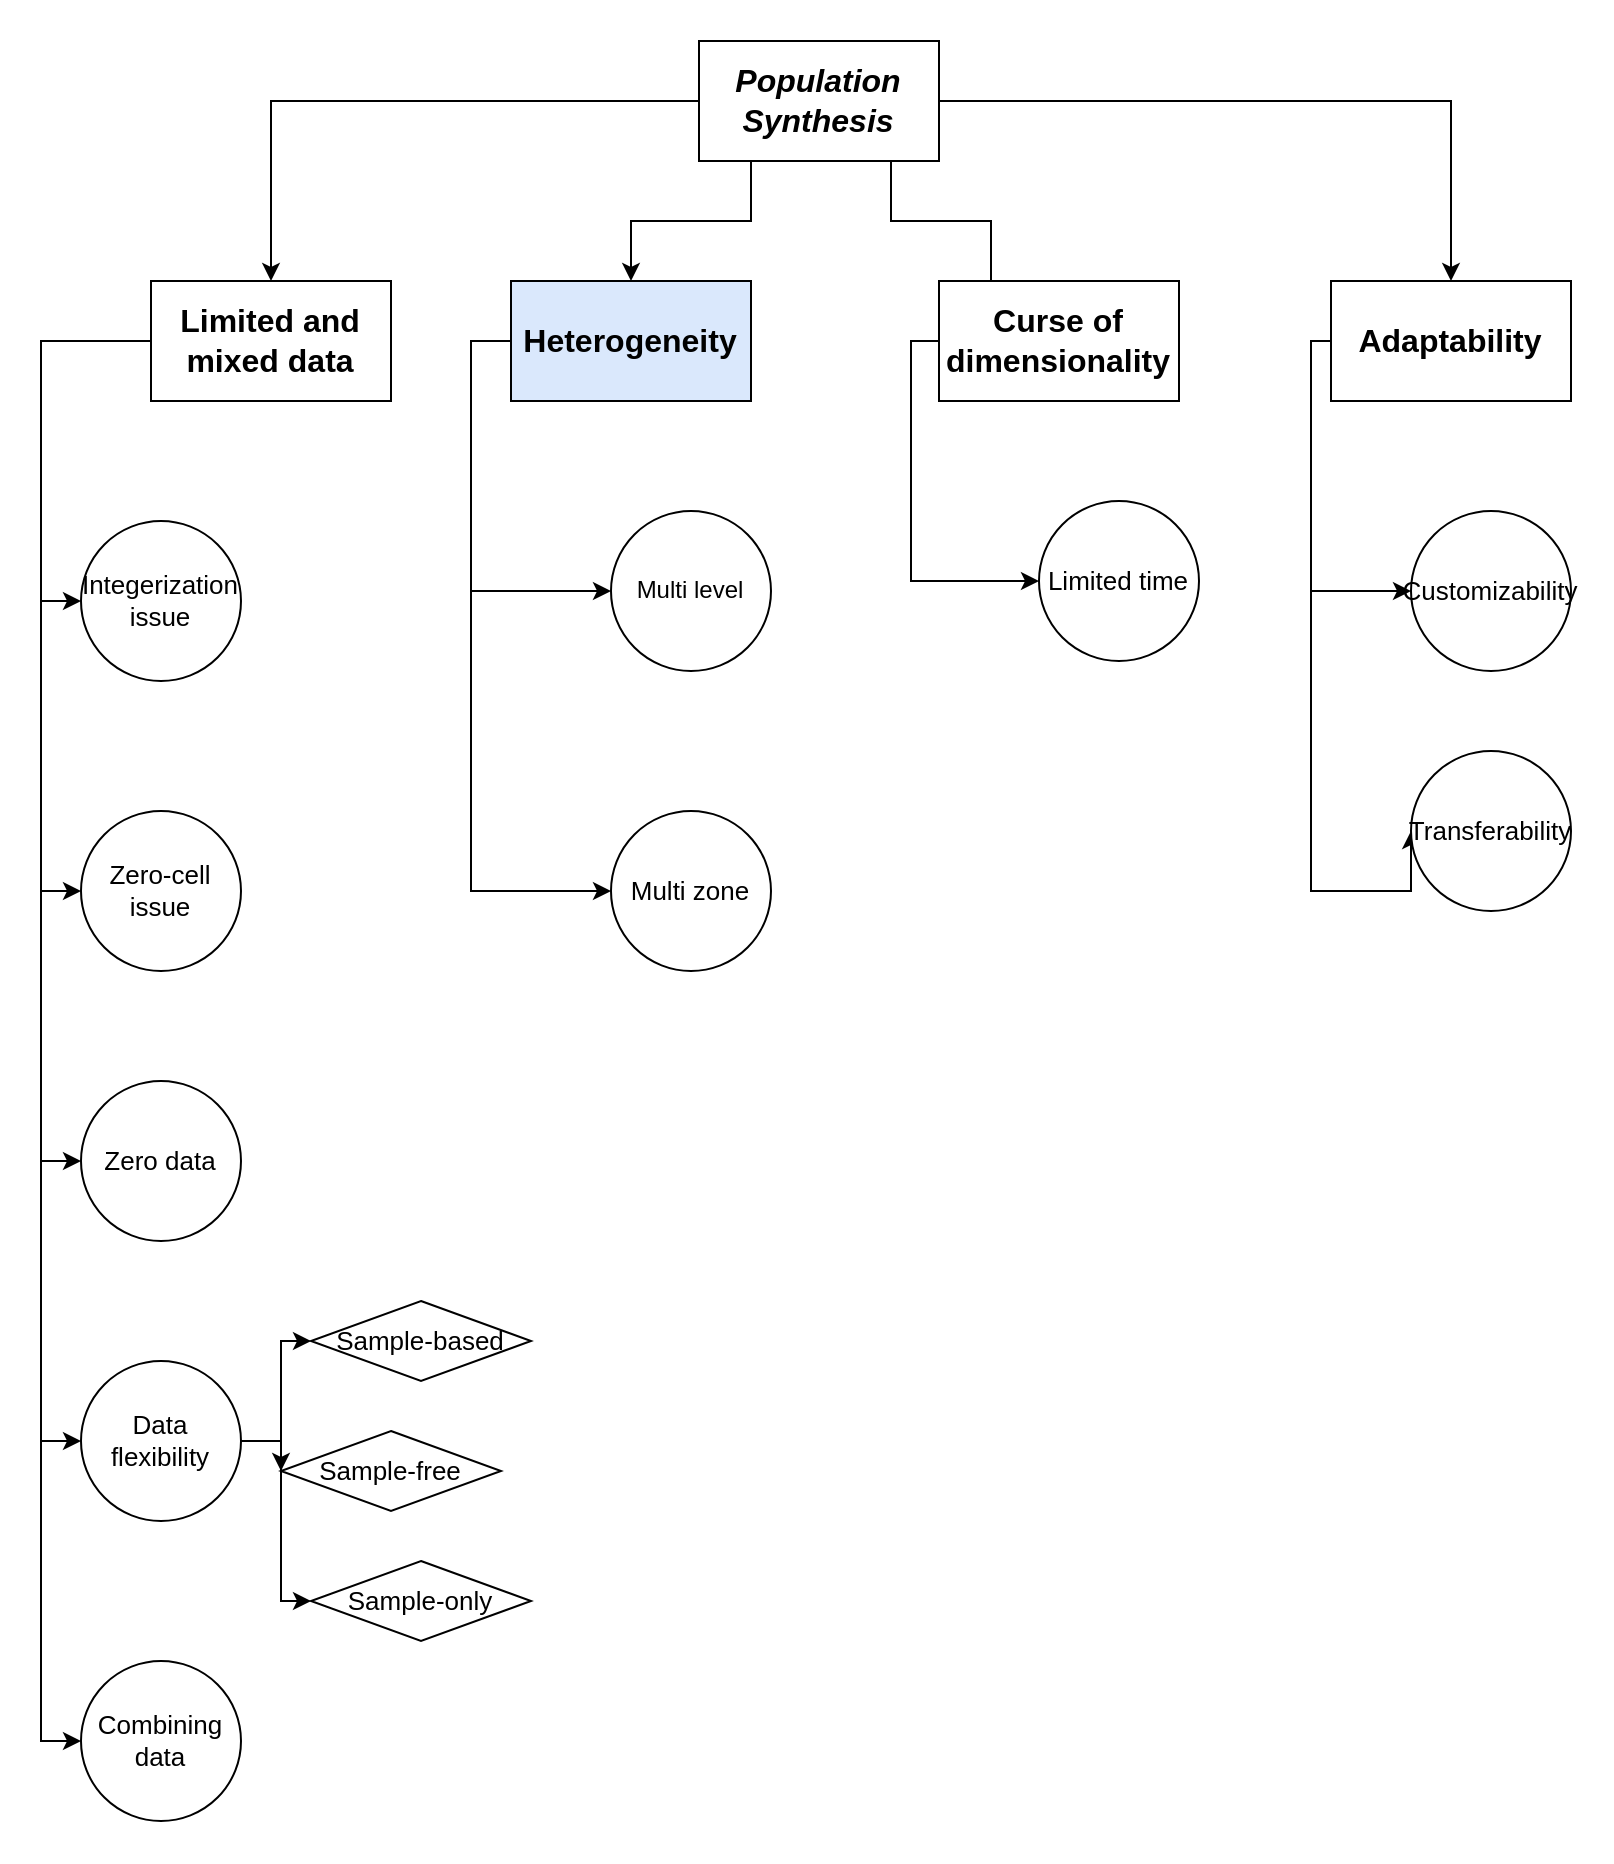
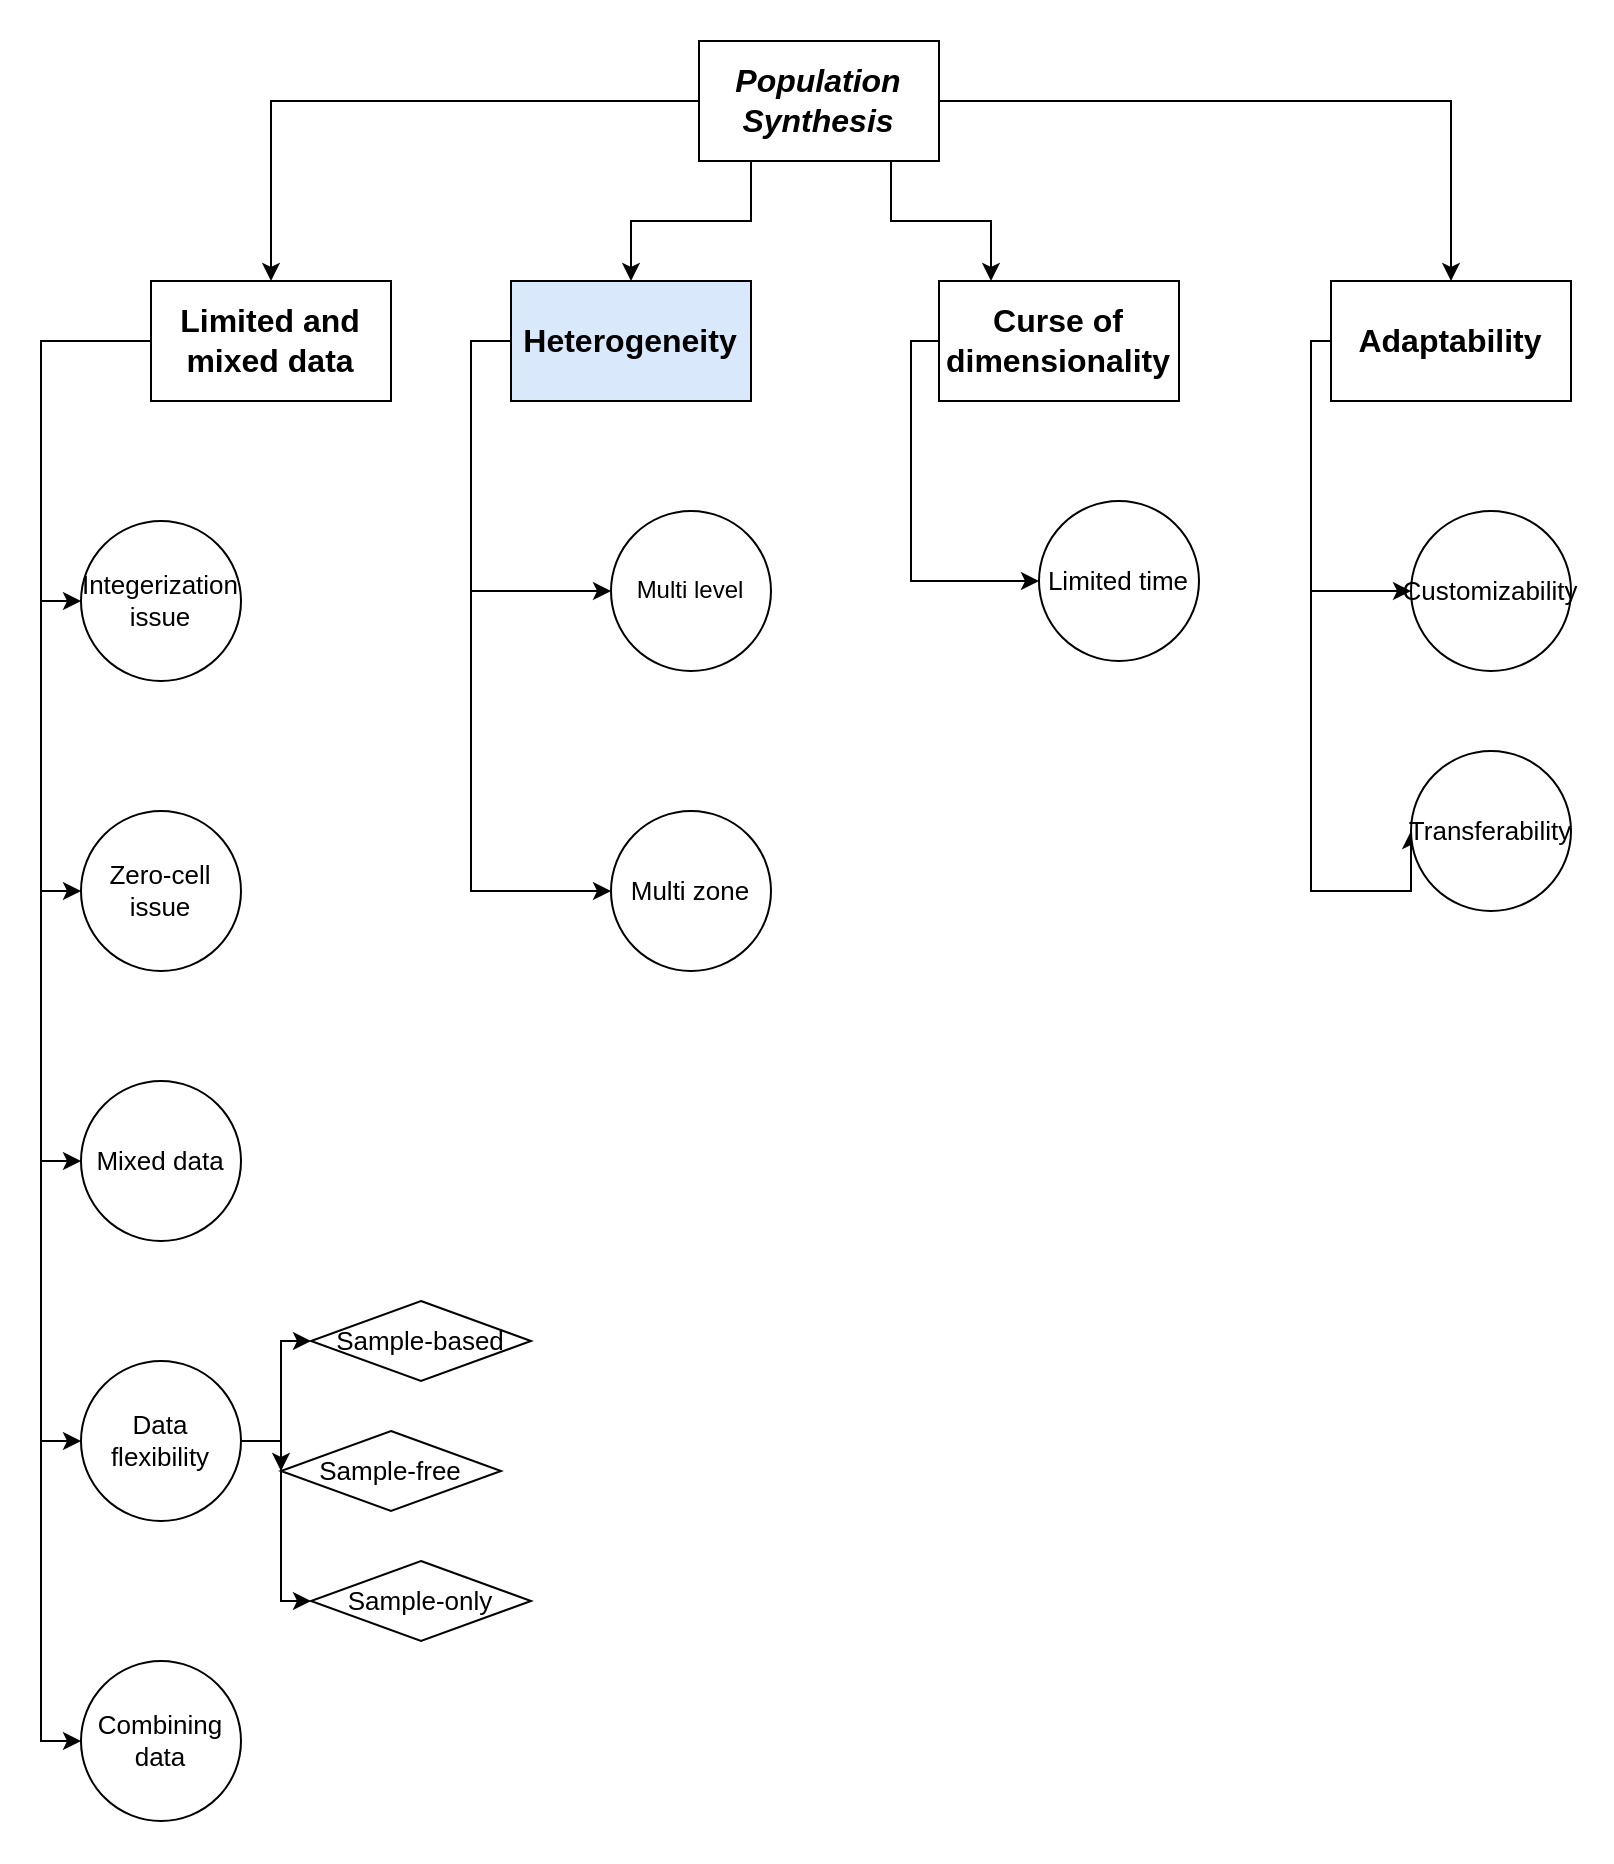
- <mxCell id="4" style="edgeStyle=orthogonalEdgeStyle;rounded=0;orthogonalLoop=1;jettySize=auto;html=1;endArrow=none;" parent="1" source="6" target="17" edge="1"><mxGeometry relative="1" as="geometry"><Array as="points"><mxPoint x="445" y="110" /><mxPoint x="495" y="110" /></Array></mxGeometry></mxCell>
+ <mxCell id="4" style="edgeStyle=orthogonalEdgeStyle;rounded=0;orthogonalLoop=1;jettySize=auto;html=1;" parent="1" source="6" target="17" edge="1"><mxGeometry relative="1" as="geometry"><Array as="points"><mxPoint x="445" y="110" /><mxPoint x="495" y="110" /></Array></mxGeometry></mxCell>
- <mxCell id="32" value="&lt;font style=&quot;font-size: 13px;&quot;&gt;Zero data&lt;/font&gt;" style="ellipse;whiteSpace=wrap;html=1;aspect=fixed;" parent="1" vertex="1"><mxGeometry x="40" y="540" width="80" height="80" as="geometry" /></mxCell>
+ <mxCell id="32" value="&lt;font style=&quot;font-size: 13px;&quot;&gt;Mixed data&lt;/font&gt;" style="ellipse;whiteSpace=wrap;html=1;aspect=fixed;" parent="1" vertex="1"><mxGeometry x="40" y="540" width="80" height="80" as="geometry" /></mxCell>
